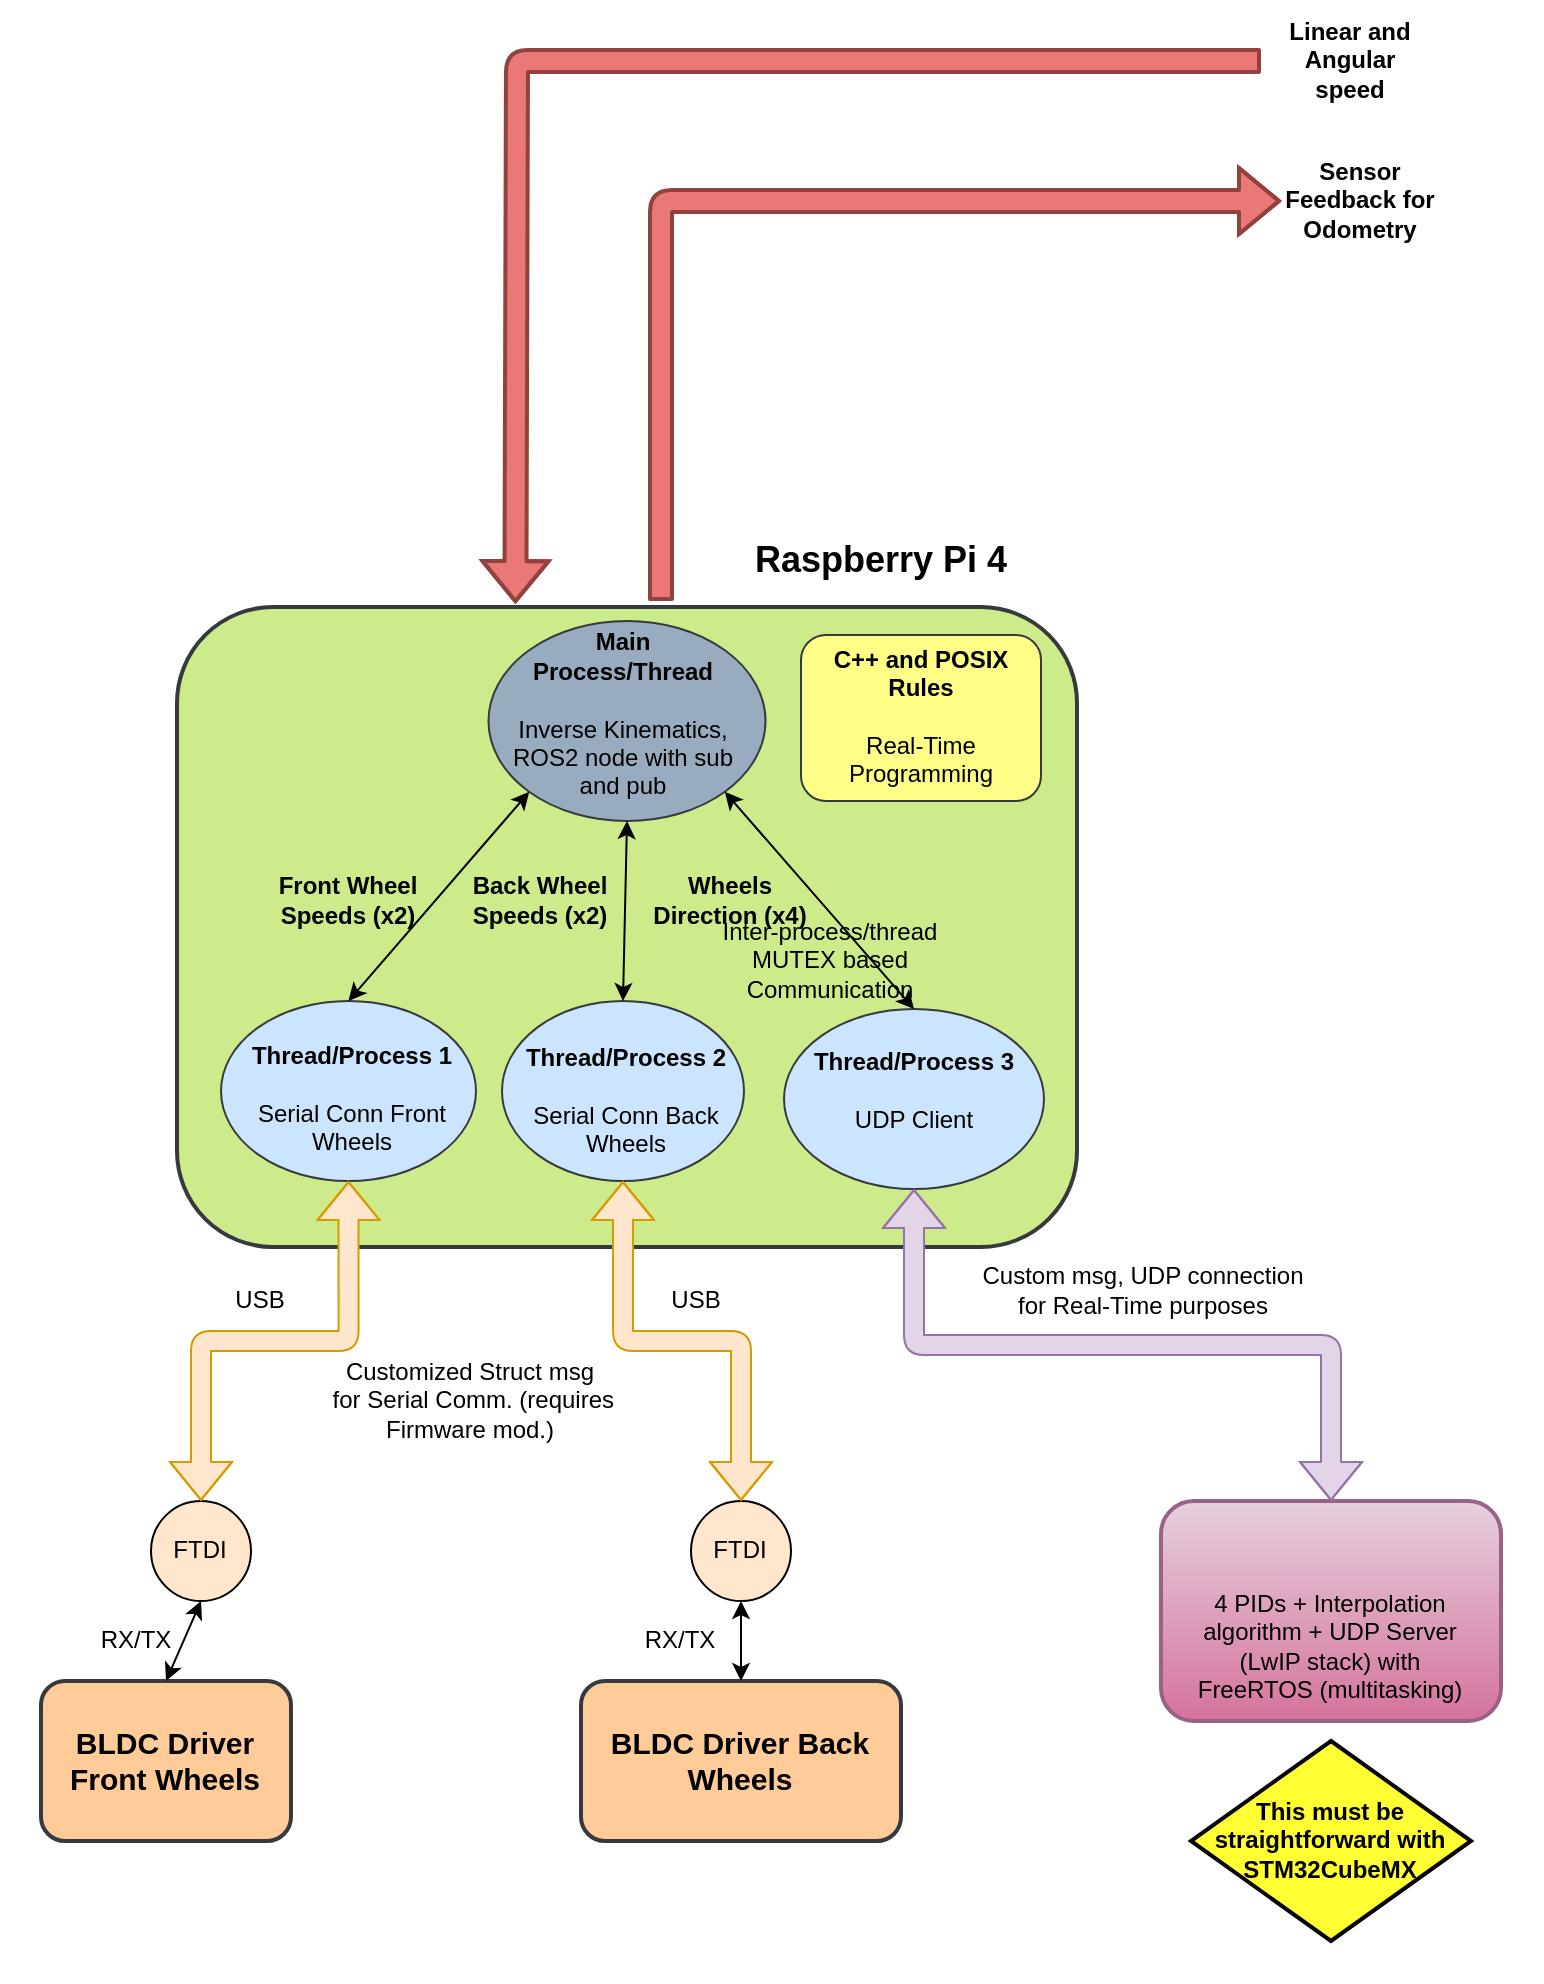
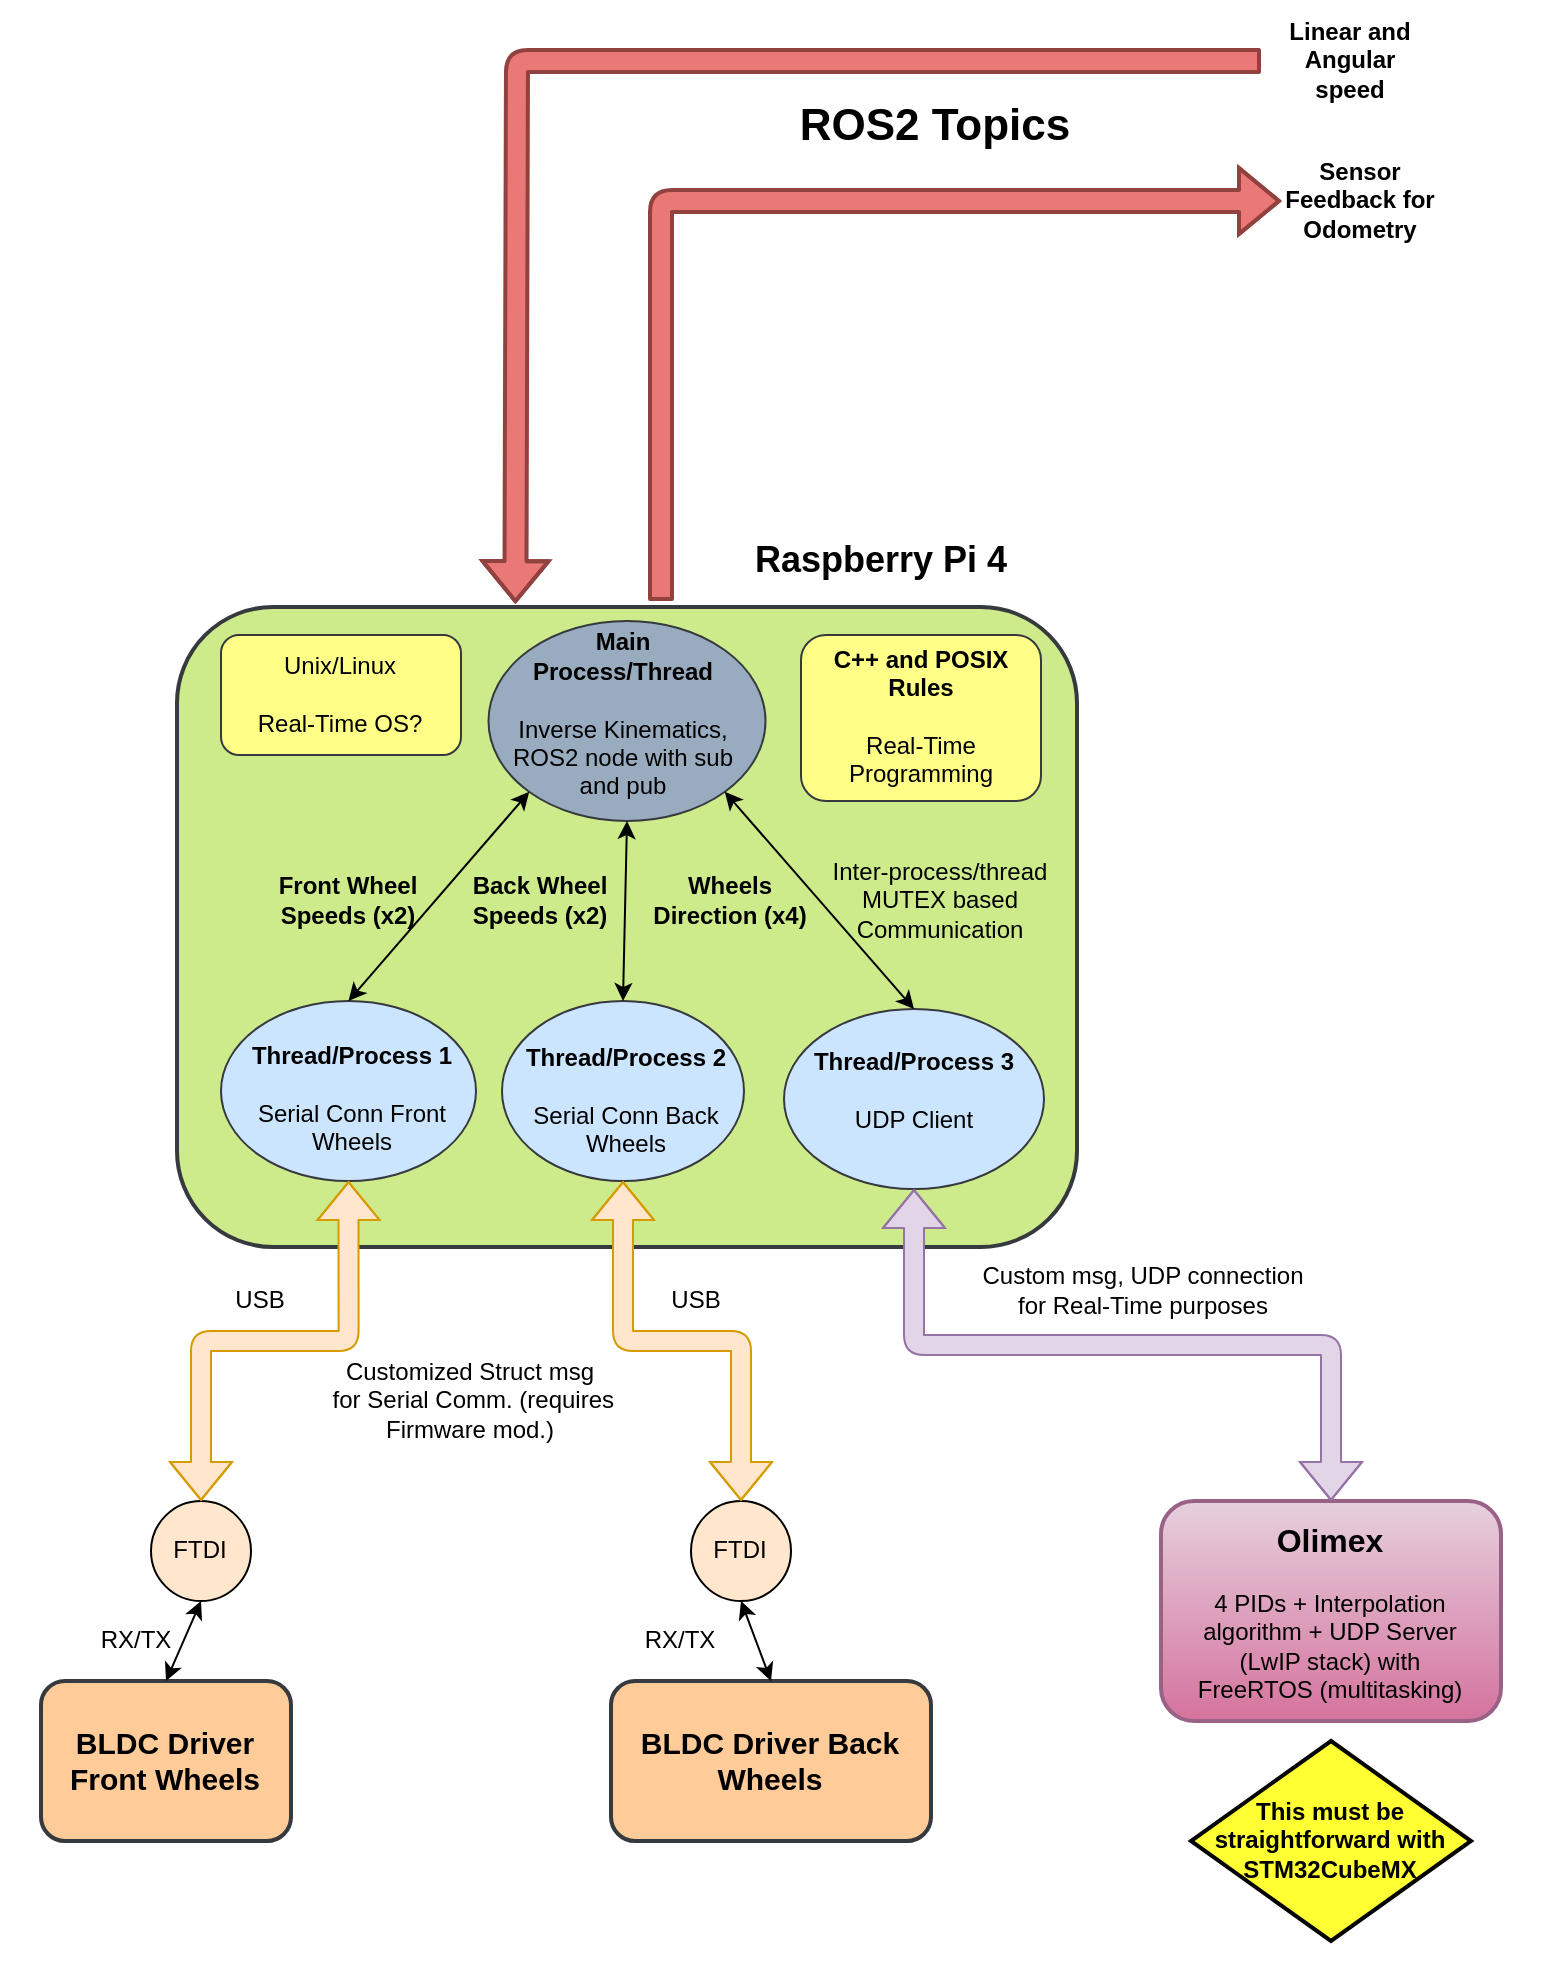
+ <mxCell id="44" value="ROS2 Topics" style="text;html=1;strokeColor=none;fillColor=none;align=center;verticalAlign=middle;whiteSpace=wrap;rounded=0;fontStyle=1;fontSize=22;" vertex="1" parent="1"><mxGeometry x="395.5" y="53" width="142.5" height="20" as="geometry" /></mxCell>
+ <mxCell id="19" value="Unix/Linux&lt;br&gt;&lt;br&gt;Real-Time OS?" style="rounded=1;whiteSpace=wrap;html=1;fillColor=#ffff88;strokeColor=#36393d;" vertex="1" parent="1"><mxGeometry x="110" y="317" width="120" height="60" as="geometry" /></mxCell>
- <mxCell id="17" value="Inter-process/thread MUTEX based Communication" style="text;html=1;strokeColor=none;fillColor=none;align=center;verticalAlign=middle;whiteSpace=wrap;rounded=0;" vertex="1" parent="1"><mxGeometry x="355" y="470" width="120" height="20" as="geometry" /></mxCell>
+ <mxCell id="17" value="Inter-process/thread MUTEX based Communication" style="text;html=1;strokeColor=none;fillColor=none;align=center;verticalAlign=middle;whiteSpace=wrap;rounded=0;" vertex="1" parent="1"><mxGeometry x="410" y="440" width="120" height="20" as="geometry" /></mxCell>
+ <mxCell id="46" value="&lt;b&gt;&lt;font style=&quot;font-size: 16px&quot;&gt;Olimex&lt;/font&gt;&lt;/b&gt;" style="text;html=1;strokeColor=none;fillColor=none;align=center;verticalAlign=middle;whiteSpace=wrap;rounded=0;fontSize=12;" vertex="1" parent="1"><mxGeometry x="645" y="760" width="40" height="20" as="geometry" /></mxCell>
- <mxCell id="22" value="&lt;b&gt;&lt;font style=&quot;font-size: 15px&quot;&gt;BLDC Driver Back Wheels&lt;/font&gt;&lt;/b&gt;" style="rounded=1;whiteSpace=wrap;html=1;strokeWidth=2;fillColor=#ffcc99;strokeColor=#36393d;" vertex="1" parent="1"><mxGeometry x="290" y="840" width="160" height="80" as="geometry" /></mxCell>
+ <mxCell id="22" value="&lt;b&gt;&lt;font style=&quot;font-size: 15px&quot;&gt;BLDC Driver Back Wheels&lt;/font&gt;&lt;/b&gt;" style="rounded=1;whiteSpace=wrap;html=1;strokeWidth=2;fillColor=#ffcc99;strokeColor=#36393d;" vertex="1" parent="1"><mxGeometry x="305" y="840" width="160" height="80" as="geometry" /></mxCell>
